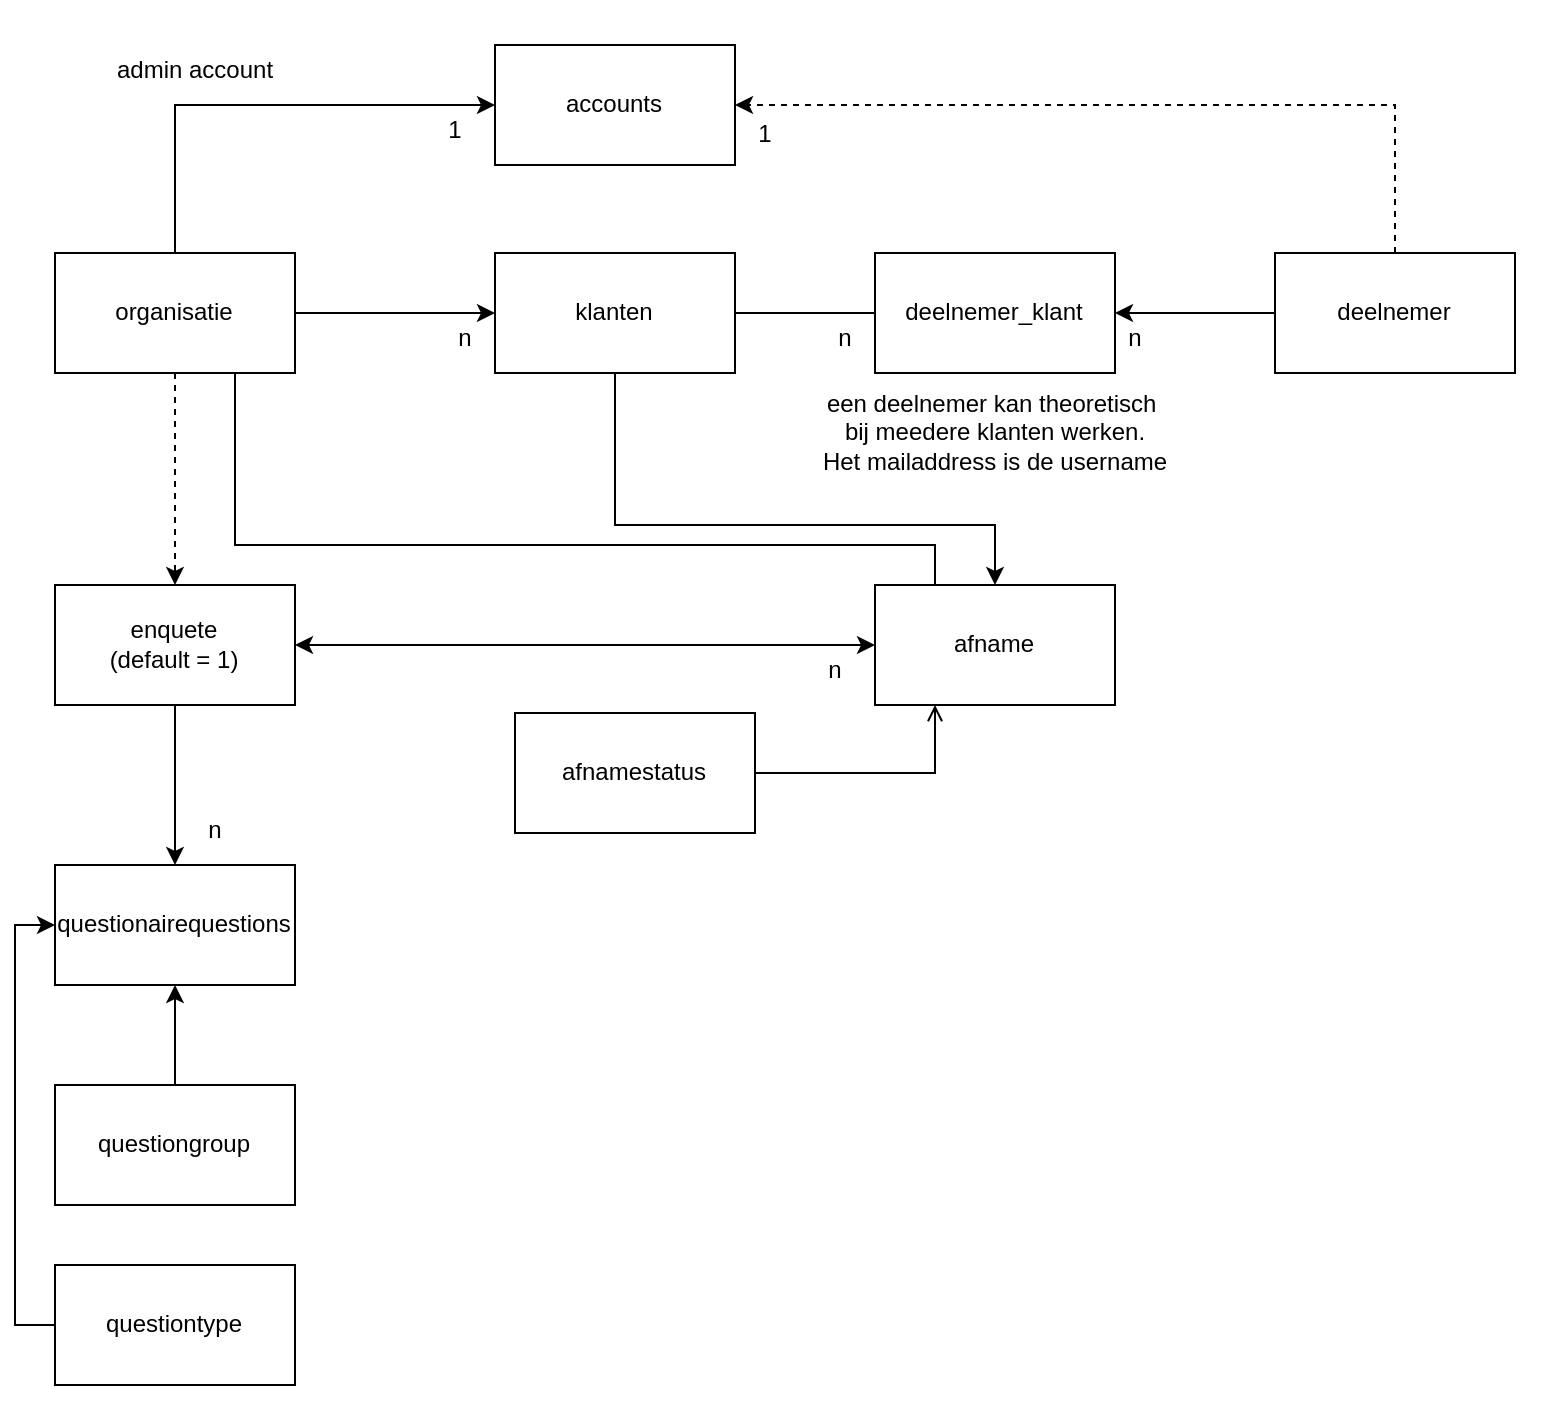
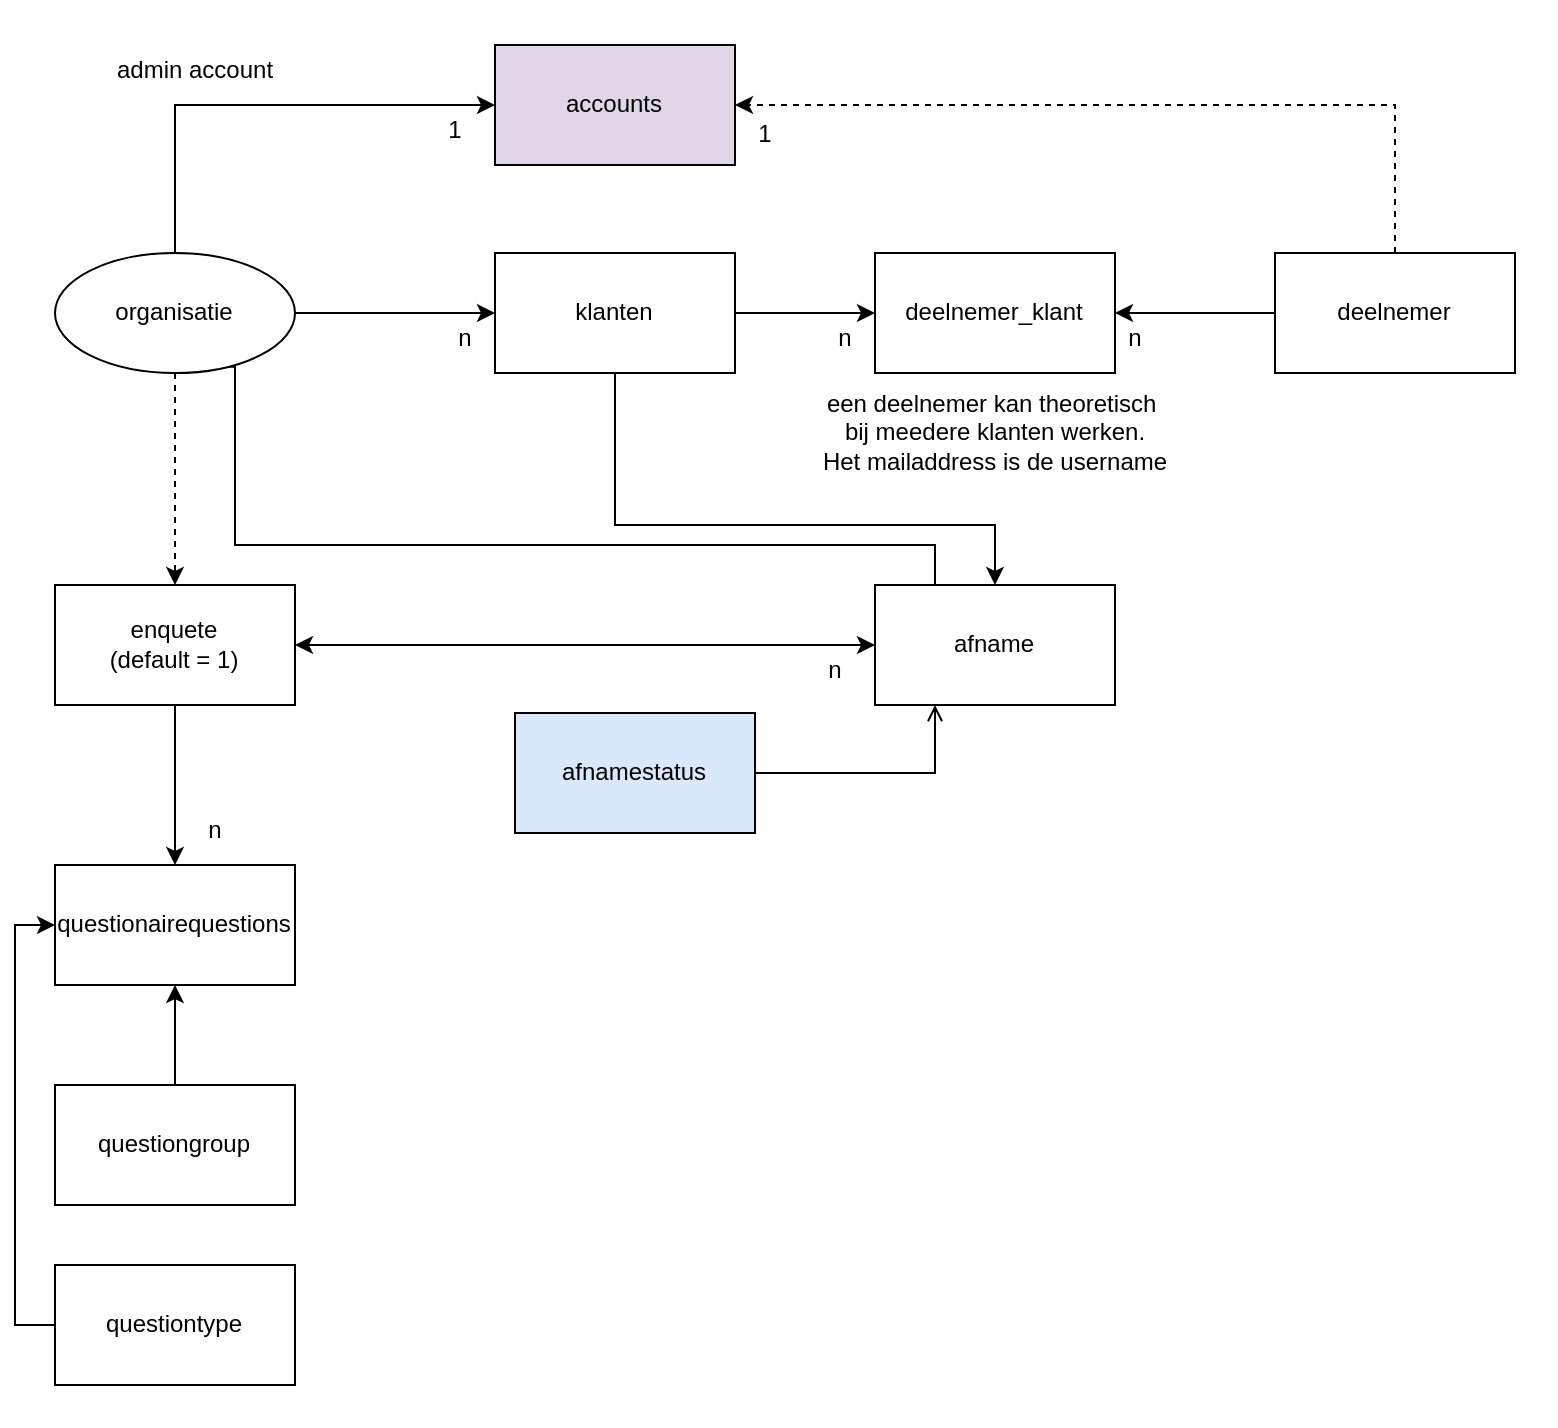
- <mxCell id="7" value="accounts" style="rounded=0;whiteSpace=wrap;html=1;" vertex="1" parent="1"><mxGeometry x="240" y="22" width="120" height="60" as="geometry" /></mxCell>
+ <mxCell id="7" value="accounts" style="rounded=0;whiteSpace=wrap;html=1;fillColor=#e1d5e7;" vertex="1" parent="1"><mxGeometry x="240" y="22" width="120" height="60" as="geometry" /></mxCell>
- <mxCell id="6" value="organisatie" style="rounded=0;whiteSpace=wrap;html=1;" vertex="1" parent="1"><mxGeometry x="20" y="126" width="120" height="60" as="geometry" /></mxCell>
+ <mxCell id="6" value="organisatie" style="ellipse;whiteSpace=wrap;html=1;" vertex="1" parent="1"><mxGeometry x="20" y="126" width="120" height="60" as="geometry" /></mxCell>
- <mxCell id="8" style="edgeStyle=orthogonalEdgeStyle;rounded=0;orthogonalLoop=1;jettySize=auto;html=1;exitX=1;exitY=0.5;exitDx=0;exitDy=0;endArrow=none;" edge="1" parent="1" source="10" target="12"><mxGeometry relative="1" as="geometry" /></mxCell>
+ <mxCell id="8" style="edgeStyle=orthogonalEdgeStyle;rounded=0;orthogonalLoop=1;jettySize=auto;html=1;exitX=1;exitY=0.5;exitDx=0;exitDy=0;" edge="1" parent="1" source="10" target="12"><mxGeometry relative="1" as="geometry" /></mxCell>
- <mxCell id="34" value="afnamestatus" style="rounded=0;whiteSpace=wrap;html=1;" vertex="1" parent="1"><mxGeometry x="250" y="356" width="120" height="60" as="geometry" /></mxCell>
+ <mxCell id="34" value="afnamestatus" style="rounded=0;whiteSpace=wrap;html=1;fillColor=#dae8fc;" vertex="1" parent="1"><mxGeometry x="250" y="356" width="120" height="60" as="geometry" /></mxCell>
